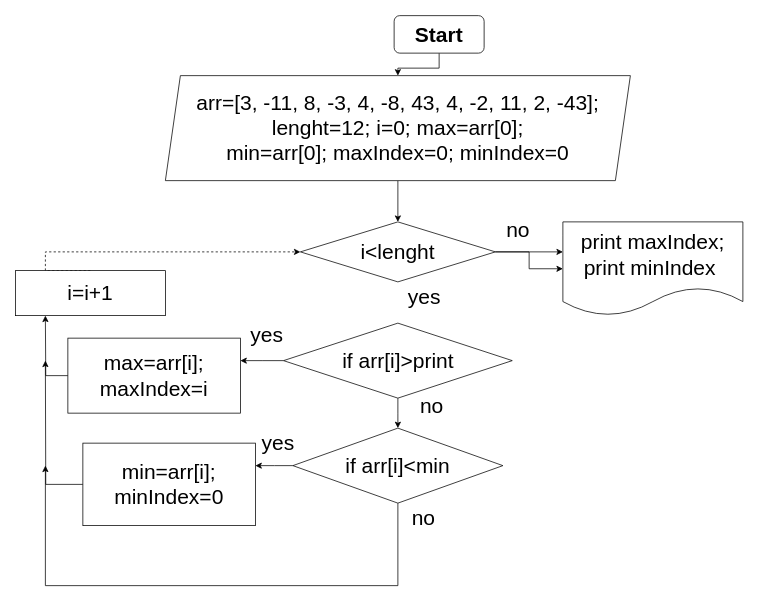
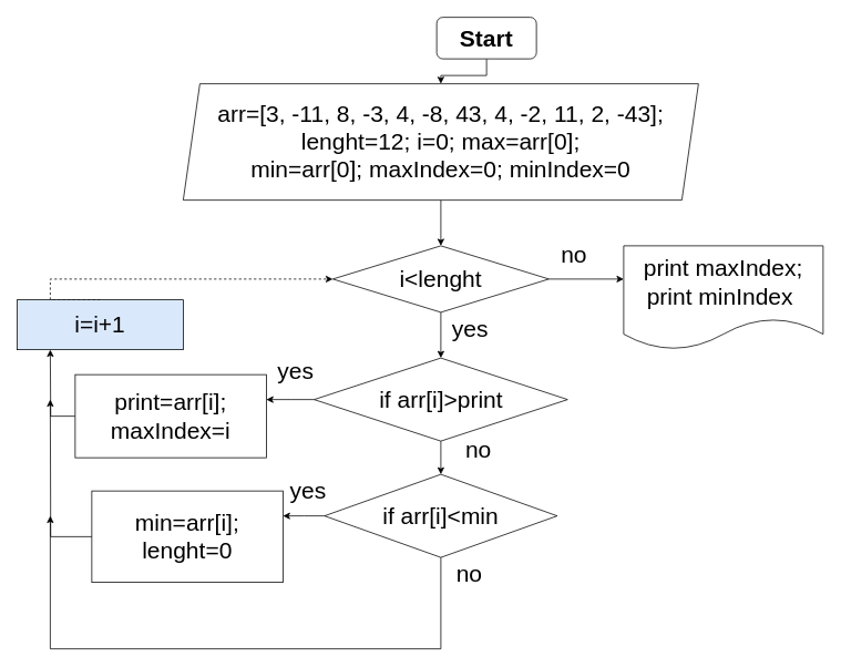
- <mxCell id="7" style="edgeStyle=orthogonalEdgeStyle;rounded=0;orthogonalLoop=1;jettySize=auto;html=1;fontSize=28;" edge="1" parent="1" source="8" target="10"><mxGeometry relative="1" as="geometry"><mxPoint x="530" y="445" as="targetPoint" /></mxGeometry></mxCell>
+ <mxCell id="7" style="edgeStyle=orthogonalEdgeStyle;rounded=0;orthogonalLoop=1;jettySize=auto;html=1;fontSize=28;entryX=0.5;entryY=0;entryDx=0;entryDy=0;" edge="1" parent="1" source="8" target="14"><mxGeometry relative="1" as="geometry"><mxPoint x="530" y="445" as="targetPoint" /></mxGeometry></mxCell>
- <mxCell id="21" value="i=i+1" style="rounded=0;whiteSpace=wrap;html=1;fontSize=28;" vertex="1" parent="1"><mxGeometry x="20" y="360" width="200" height="60" as="geometry" /></mxCell>
+ <mxCell id="21" value="i=i+1" style="rounded=0;whiteSpace=wrap;html=1;fontSize=28;fillColor=#dae8fc;" vertex="1" parent="1"><mxGeometry x="20" y="360" width="200" height="60" as="geometry" /></mxCell>
- <mxCell id="23" value="max=arr[i];&lt;br&gt;maxIndex=i" style="rounded=0;whiteSpace=wrap;html=1;fontSize=28;" vertex="1" parent="1"><mxGeometry x="90" y="450" width="230" height="100" as="geometry" /></mxCell>
+ <mxCell id="23" value="print=arr[i];&lt;br&gt;maxIndex=i" style="rounded=0;whiteSpace=wrap;html=1;fontSize=28;" vertex="1" parent="1"><mxGeometry x="90" y="450" width="230" height="100" as="geometry" /></mxCell>
- <mxCell id="26" value="min=arr[i];&lt;br&gt;minIndex=0" style="rounded=0;whiteSpace=wrap;html=1;fontSize=28;" vertex="1" parent="1"><mxGeometry x="110" y="590" width="230" height="110" as="geometry" /></mxCell>
+ <mxCell id="26" value="min=arr[i];&lt;br&gt;lenght=0" style="rounded=0;whiteSpace=wrap;html=1;fontSize=28;" vertex="1" parent="1"><mxGeometry x="110" y="590" width="230" height="110" as="geometry" /></mxCell>
